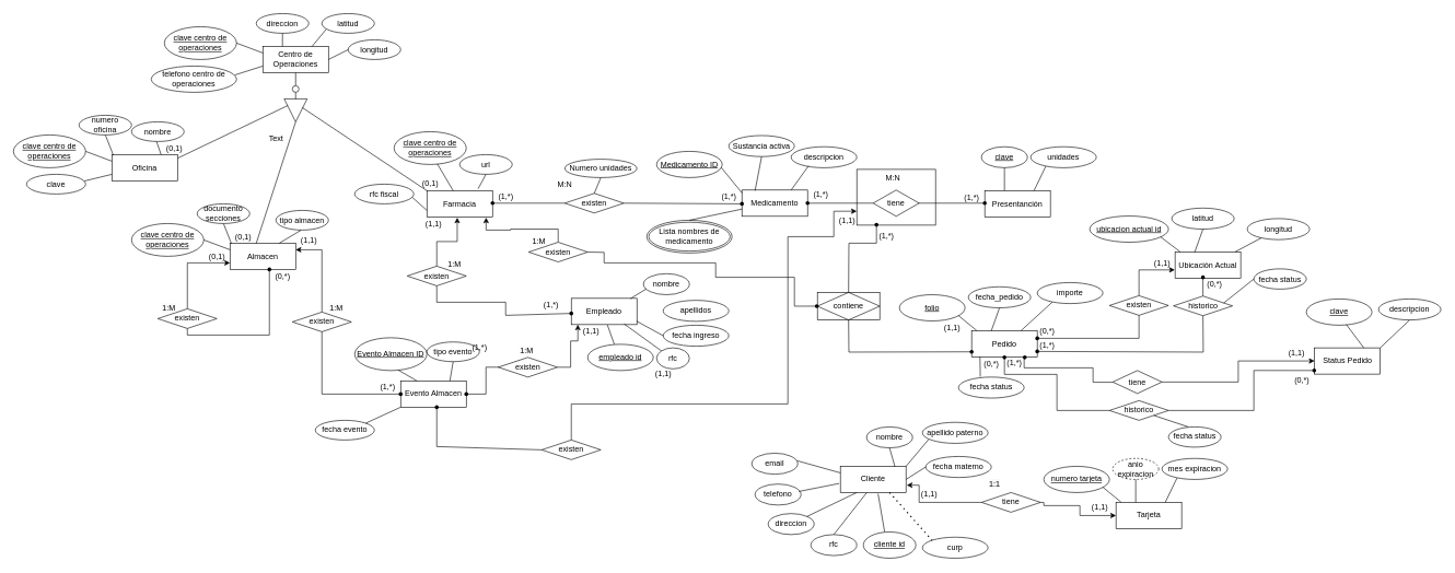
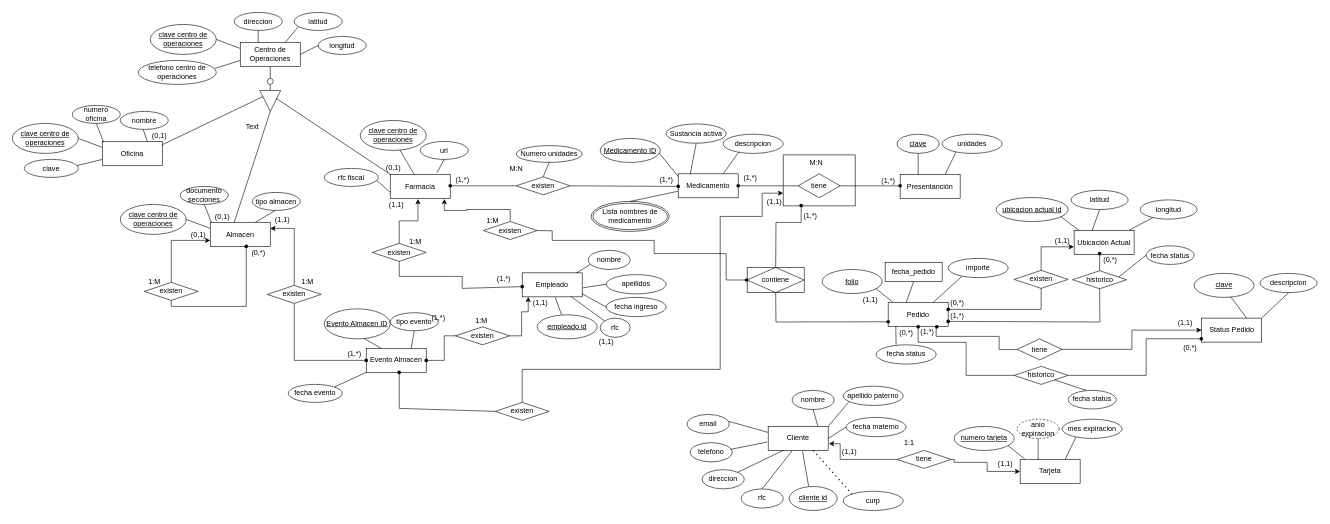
- <mxCell id="159" value="fecha_pedido" style="ellipse;whiteSpace=wrap;html=1;align=center;" vertex="1" parent="1"><mxGeometry x="1475" y="436.48" width="95" height="32.04" as="geometry" /></mxCell>
+ <mxCell id="159" value="fecha_pedido" style="whiteSpace=wrap;html=1;align=center;rounded=0;" vertex="1" parent="1"><mxGeometry x="1475" y="436.48" width="95" height="32.04" as="geometry" /></mxCell>
+ <mxCell id="90" value="" style="endArrow=none;html=1;rounded=0;exitX=1.016;exitY=0.623;exitDx=0;exitDy=0;entryX=0;entryY=0.5;entryDx=0;entryDy=0;exitPerimeter=0;" edge="1" parent="1" target="89" source="82"><mxGeometry width="50" height="50" relative="1" as="geometry"><mxPoint x="1020" y="499.08" as="sourcePoint" /><mxPoint x="990" y="482.68" as="targetPoint" /></mxGeometry></mxCell>
